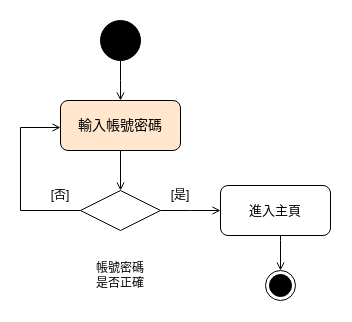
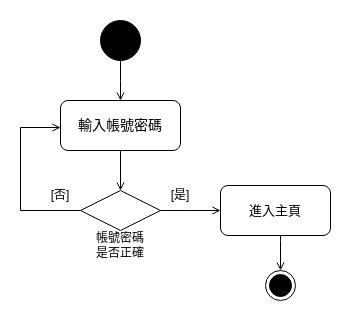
- <mxCell id="5" value="&lt;font style=&quot;font-size: 14px;&quot;&gt;輸入帳號密碼&lt;/font&gt;" style="rounded=1;whiteSpace=wrap;html=1;fillColor=#ffe6cc;" vertex="1" parent="1"><mxGeometry x="60" y="100" width="120" height="50" as="geometry" /></mxCell>
+ <mxCell id="5" value="&lt;font style=&quot;font-size: 14px;&quot;&gt;輸入帳號密碼&lt;/font&gt;" style="rounded=1;whiteSpace=wrap;html=1;" vertex="1" parent="1"><mxGeometry x="60" y="100" width="120" height="50" as="geometry" /></mxCell>
- <mxCell id="8" value="帳號密碼是否正確" style="text;html=1;strokeColor=none;fillColor=none;align=center;verticalAlign=middle;whiteSpace=wrap;rounded=0;" vertex="1" parent="1"><mxGeometry x="90" y="260" width="60" height="30" as="geometry" /></mxCell>
+ <mxCell id="8" value="帳號密碼是否正確" style="text;html=1;strokeColor=none;fillColor=none;align=center;verticalAlign=middle;whiteSpace=wrap;rounded=0;" vertex="1" parent="1"><mxGeometry x="90" y="230" width="60" height="30" as="geometry" /></mxCell>
